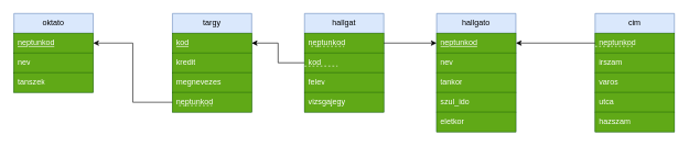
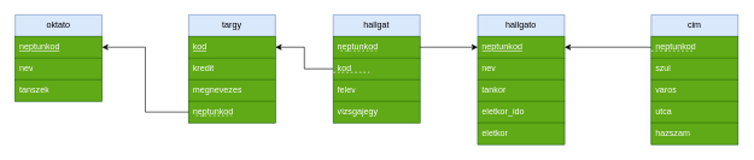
- <mxCell id="21" value="irszam" style="text;strokeColor=#2D7600;fillColor=#60a917;align=left;verticalAlign=middle;spacingLeft=4;spacingRight=4;overflow=hidden;points=[[0,0.5],[1,0.5]];portConstraint=eastwest;rotatable=0;whiteSpace=wrap;html=1;fontColor=#ffffff;" vertex="1" parent="18"><mxGeometry y="60" width="120" height="30" as="geometry" /></mxCell>
+ <mxCell id="21" value="szul" style="text;strokeColor=#2D7600;fillColor=#60a917;align=left;verticalAlign=middle;spacingLeft=4;spacingRight=4;overflow=hidden;points=[[0,0.5],[1,0.5]];portConstraint=eastwest;rotatable=0;whiteSpace=wrap;html=1;fontColor=#ffffff;" vertex="1" parent="18"><mxGeometry y="60" width="120" height="30" as="geometry" /></mxCell>
- <mxCell id="16" value="szul_ido" style="text;strokeColor=#2D7600;fillColor=#60a917;align=left;verticalAlign=middle;spacingLeft=4;spacingRight=4;overflow=hidden;points=[[0,0.5],[1,0.5]];portConstraint=eastwest;rotatable=0;whiteSpace=wrap;html=1;fontColor=#ffffff;" vertex="1" parent="12"><mxGeometry y="120" width="120" height="30" as="geometry" /></mxCell>
+ <mxCell id="16" value="eletkor_ido" style="text;strokeColor=#2D7600;fillColor=#60a917;align=left;verticalAlign=middle;spacingLeft=4;spacingRight=4;overflow=hidden;points=[[0,0.5],[1,0.5]];portConstraint=eastwest;rotatable=0;whiteSpace=wrap;html=1;fontColor=#ffffff;" vertex="1" parent="12"><mxGeometry y="120" width="120" height="30" as="geometry" /></mxCell>
